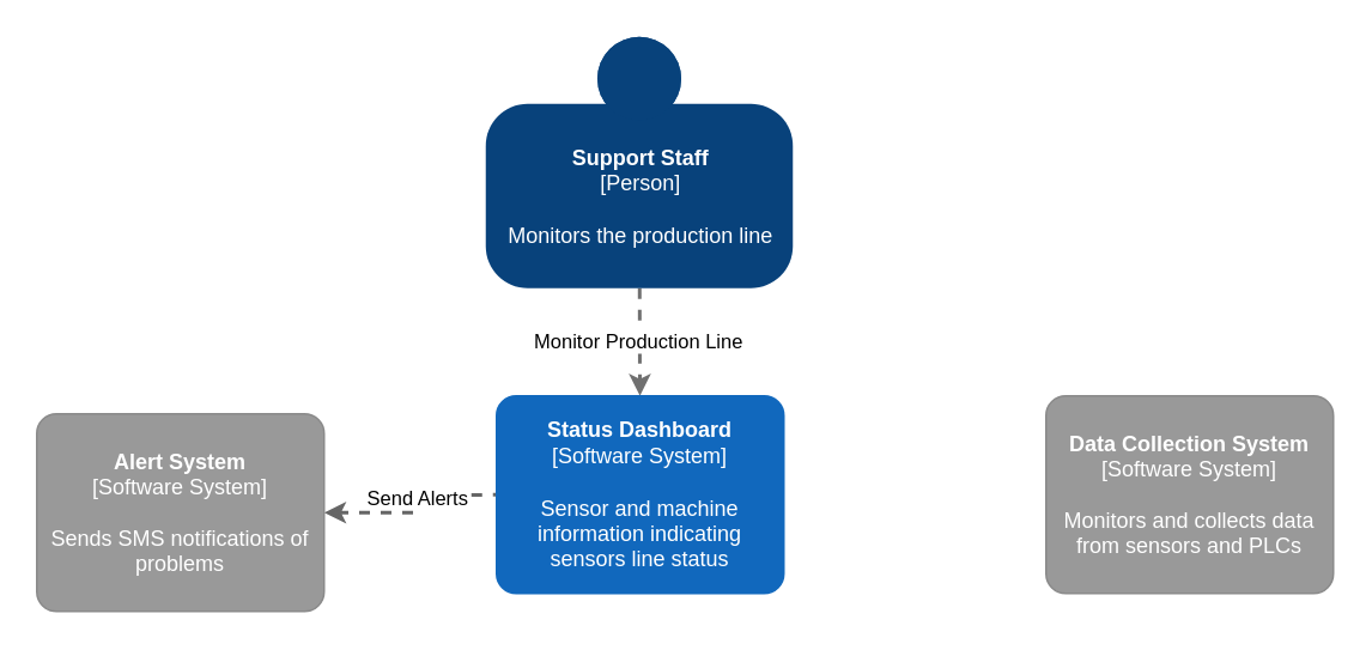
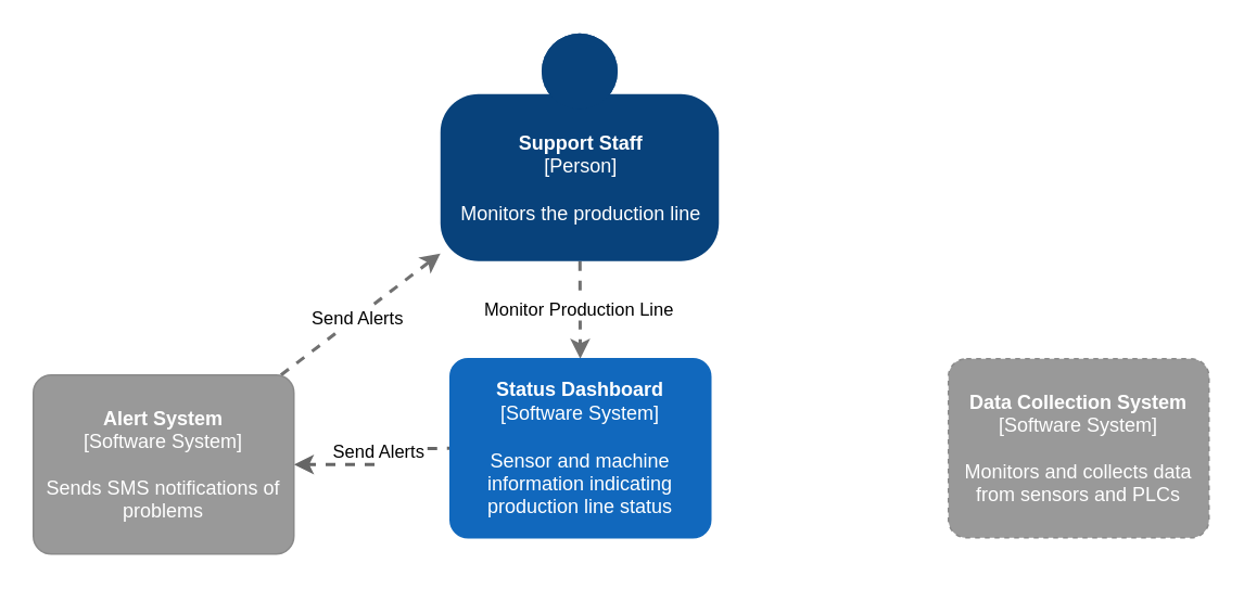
+ <mxCell id="4" style="edgeStyle=none;rounded=0;orthogonalLoop=1;jettySize=auto;html=1;dashed=1;strokeColor=#707070;strokeWidth=2;fontColor=#707070;" parent="1" source="9" target="8" edge="1"><mxGeometry relative="1" as="geometry"><mxPoint x="200.703" y="220" as="sourcePoint" /></mxGeometry></mxCell>
+ <mxCell id="5" value="Send Alerts" style="edgeLabel;html=1;align=center;verticalAlign=middle;resizable=0;points=[];" vertex="1" connectable="0" parent="4"><mxGeometry x="-0.048" relative="1" as="geometry"><mxPoint as="offset" /></mxGeometry></mxCell>
- <mxCell id="10" value="&lt;b&gt;Status Dashboard&lt;/b&gt;&lt;div&gt;[Software System]&lt;/div&gt;&lt;br&gt;&lt;div&gt;Sensor and machine information indicating sensors line status&lt;/div&gt;" style="rounded=1;whiteSpace=wrap;html=1;labelBackgroundColor=none;fillColor=#1168BD;fontColor=#ffffff;align=center;arcSize=10;strokeColor=#1168BD;metaEdit=1;metaData={&quot;c4Type&quot;:{&quot;editable&quot;:false}};points=[[0.25,0,0],[0.5,0,0],[0.75,0,0],[1,0.25,0],[1,0.5,0],[1,0.75,0],[0.75,1,0],[0.5,1,0],[0.25,1,0],[0,0.75,0],[0,0.5,0],[0,0.25,0]];" parent="1" vertex="1"><mxGeometry x="276" y="220" width="160" height="110.0" as="geometry" /></mxCell>
+ <mxCell id="10" value="&lt;b&gt;Status Dashboard&lt;/b&gt;&lt;div&gt;[Software System]&lt;/div&gt;&lt;br&gt;&lt;div&gt;Sensor and machine information indicating production line status&lt;/div&gt;" style="rounded=1;whiteSpace=wrap;html=1;labelBackgroundColor=none;fillColor=#1168BD;fontColor=#ffffff;align=center;arcSize=10;strokeColor=#1168BD;metaEdit=1;metaData={&quot;c4Type&quot;:{&quot;editable&quot;:false}};points=[[0.25,0,0],[0.5,0,0],[0.75,0,0],[1,0.25,0],[1,0.5,0],[1,0.75,0],[0.75,1,0],[0.5,1,0],[0.25,1,0],[0,0.75,0],[0,0.5,0],[0,0.25,0]];" parent="1" vertex="1"><mxGeometry x="276" y="220" width="160" height="110.0" as="geometry" /></mxCell>
- <mxCell id="11" value="&lt;b&gt;Data Collection System&lt;/b&gt;&lt;div&gt;[Software System]&lt;/div&gt;&lt;br&gt;&lt;div&gt;Monitors and collects data from sensors and PLCs&lt;/div&gt;" style="rounded=1;whiteSpace=wrap;html=1;labelBackgroundColor=none;fillColor=#999999;fontColor=#ffffff;align=center;arcSize=10;strokeColor=#8A8A8A;metaEdit=1;metaData={&quot;c4Type&quot;:{&quot;editable&quot;:false}};points=[[0.25,0,0],[0.5,0,0],[0.75,0,0],[1,0.25,0],[1,0.5,0],[1,0.75,0],[0.75,1,0],[0.5,1,0],[0.25,1,0],[0,0.75,0],[0,0.5,0],[0,0.25,0]];" parent="1" vertex="1"><mxGeometry x="582" y="220" width="160" height="110.0" as="geometry" /></mxCell>
+ <mxCell id="11" value="&lt;b&gt;Data Collection System&lt;/b&gt;&lt;div&gt;[Software System]&lt;/div&gt;&lt;br&gt;&lt;div&gt;Monitors and collects data from sensors and PLCs&lt;/div&gt;" style="rounded=1;whiteSpace=wrap;html=1;labelBackgroundColor=none;fillColor=#999999;fontColor=#ffffff;align=center;arcSize=10;strokeColor=#8A8A8A;metaEdit=1;metaData={&quot;c4Type&quot;:{&quot;editable&quot;:false}};points=[[0.25,0,0],[0.5,0,0],[0.75,0,0],[1,0.25,0],[1,0.5,0],[1,0.75,0],[0.75,1,0],[0.5,1,0],[0.25,1,0],[0,0.75,0],[0,0.5,0],[0,0.25,0]];dashed=1;" parent="1" vertex="1"><mxGeometry x="582" y="220" width="160" height="110.0" as="geometry" /></mxCell>
